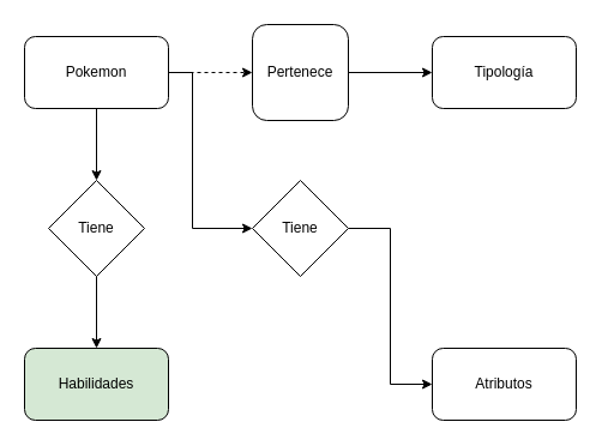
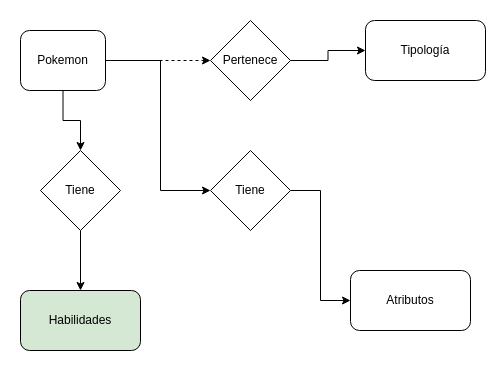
- <mxCell id="5" value="Pokemon" style="rounded=1;whiteSpace=wrap;html=1;" vertex="1" parent="1"><mxGeometry x="20" y="30" width="120" height="60" as="geometry" /></mxCell>
+ <mxCell id="5" value="Pokemon" style="rounded=1;whiteSpace=wrap;html=1;" vertex="1" parent="1"><mxGeometry x="20" y="30" width="85" height="60" as="geometry" /></mxCell>
- <mxCell id="7" value="Pertenece" style="whiteSpace=wrap;html=1;rounded=1;" vertex="1" parent="1"><mxGeometry x="210" y="20" width="80" height="80" as="geometry" /></mxCell>
+ <mxCell id="7" value="Pertenece" style="rhombus;whiteSpace=wrap;html=1;" vertex="1" parent="1"><mxGeometry x="210" y="20" width="80" height="80" as="geometry" /></mxCell>
- <mxCell id="8" value="Tipología" style="rounded=1;whiteSpace=wrap;html=1;" vertex="1" parent="1"><mxGeometry x="360" y="30" width="120" height="60" as="geometry" /></mxCell>
+ <mxCell id="8" value="Tipología" style="rounded=1;whiteSpace=wrap;html=1;" vertex="1" parent="1"><mxGeometry x="365" y="20" width="120" height="60" as="geometry" /></mxCell>
- <mxCell id="14" value="Atributos" style="rounded=1;whiteSpace=wrap;html=1;" vertex="1" parent="1"><mxGeometry x="360" y="290" width="120" height="60" as="geometry" /></mxCell>
+ <mxCell id="14" value="Atributos" style="rounded=1;whiteSpace=wrap;html=1;" vertex="1" parent="1"><mxGeometry x="350" y="270" width="120" height="60" as="geometry" /></mxCell>
